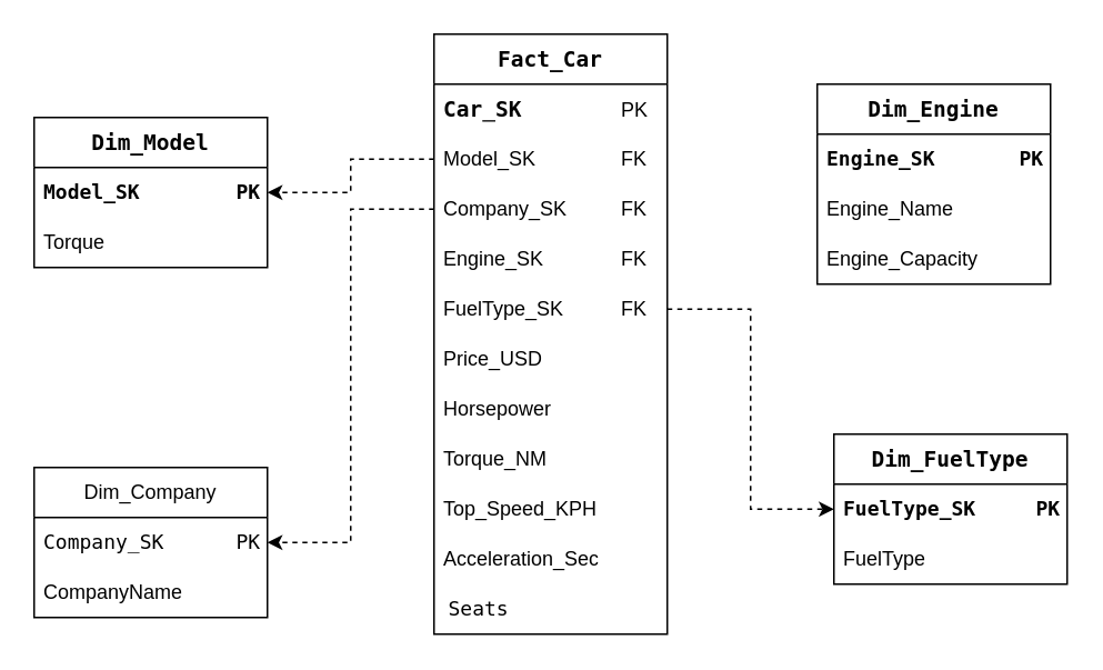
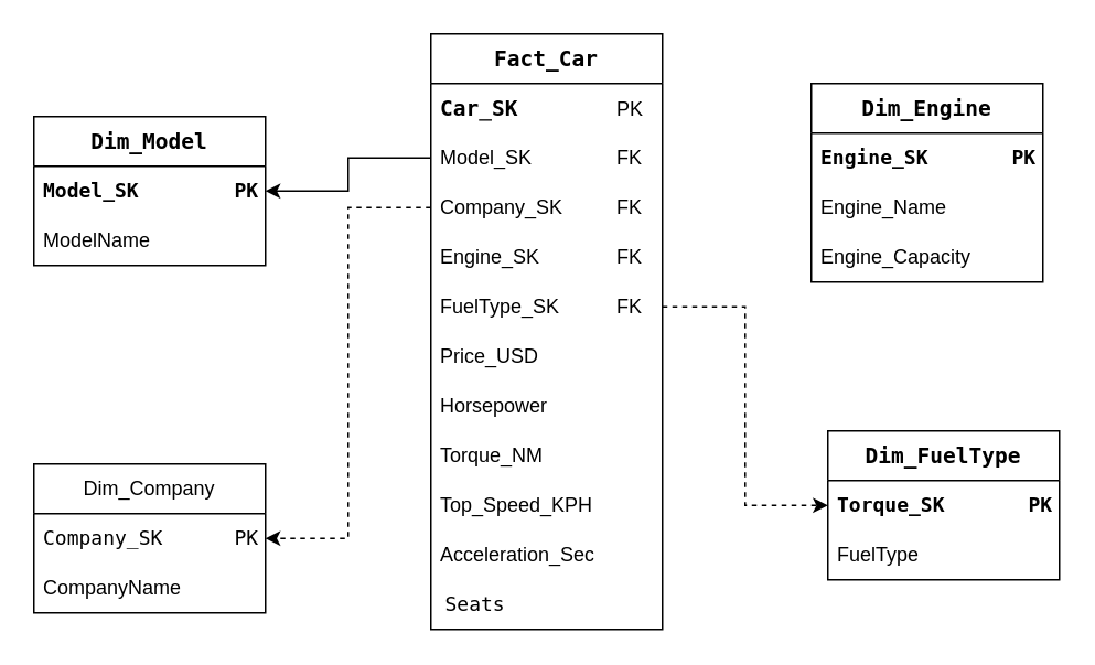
- <mxCell id="28" style="edgeStyle=orthogonalEdgeStyle;rounded=0;orthogonalLoop=1;jettySize=auto;html=1;exitX=0;exitY=0.5;exitDx=0;exitDy=0;entryX=1;entryY=0.5;entryDx=0;entryDy=0;dashed=1;" edge="1" parent="1" source="4" target="22"><mxGeometry relative="1" as="geometry" /></mxCell>
+ <mxCell id="28" style="edgeStyle=orthogonalEdgeStyle;rounded=0;orthogonalLoop=1;jettySize=auto;html=1;exitX=0;exitY=0.5;exitDx=0;exitDy=0;entryX=1;entryY=0.5;entryDx=0;entryDy=0;" edge="1" parent="1" source="4" target="22"><mxGeometry relative="1" as="geometry" /></mxCell>
- <mxCell id="23" value="Torque" style="text;strokeColor=none;fillColor=none;align=left;verticalAlign=middle;spacingLeft=4;spacingRight=4;overflow=hidden;points=[[0,0.5],[1,0.5]];portConstraint=eastwest;rotatable=0;whiteSpace=wrap;html=1;" vertex="1" parent="21"><mxGeometry y="60" width="140" height="30" as="geometry" /></mxCell>
+ <mxCell id="23" value="ModelName" style="text;strokeColor=none;fillColor=none;align=left;verticalAlign=middle;spacingLeft=4;spacingRight=4;overflow=hidden;points=[[0,0.5],[1,0.5]];portConstraint=eastwest;rotatable=0;whiteSpace=wrap;html=1;" vertex="1" parent="21"><mxGeometry y="60" width="140" height="30" as="geometry" /></mxCell>
- <mxCell id="25" value="&lt;code&gt;&lt;b&gt;FuelType_SK&lt;span style=&quot;white-space: pre;&quot;&gt;&#09;&lt;/span&gt;PK&lt;/b&gt;&lt;/code&gt;" style="text;strokeColor=none;fillColor=none;align=left;verticalAlign=middle;spacingLeft=4;spacingRight=4;overflow=hidden;points=[[0,0.5],[1,0.5]];portConstraint=eastwest;rotatable=0;whiteSpace=wrap;html=1;" vertex="1" parent="24"><mxGeometry y="30" width="140" height="30" as="geometry" /></mxCell>
+ <mxCell id="25" value="&lt;code&gt;&lt;b&gt;Torque_SK&lt;span style=&quot;white-space: pre;&quot;&gt;&#09;&lt;/span&gt;PK&lt;/b&gt;&lt;/code&gt;" style="text;strokeColor=none;fillColor=none;align=left;verticalAlign=middle;spacingLeft=4;spacingRight=4;overflow=hidden;points=[[0,0.5],[1,0.5]];portConstraint=eastwest;rotatable=0;whiteSpace=wrap;html=1;" vertex="1" parent="24"><mxGeometry y="30" width="140" height="30" as="geometry" /></mxCell>
